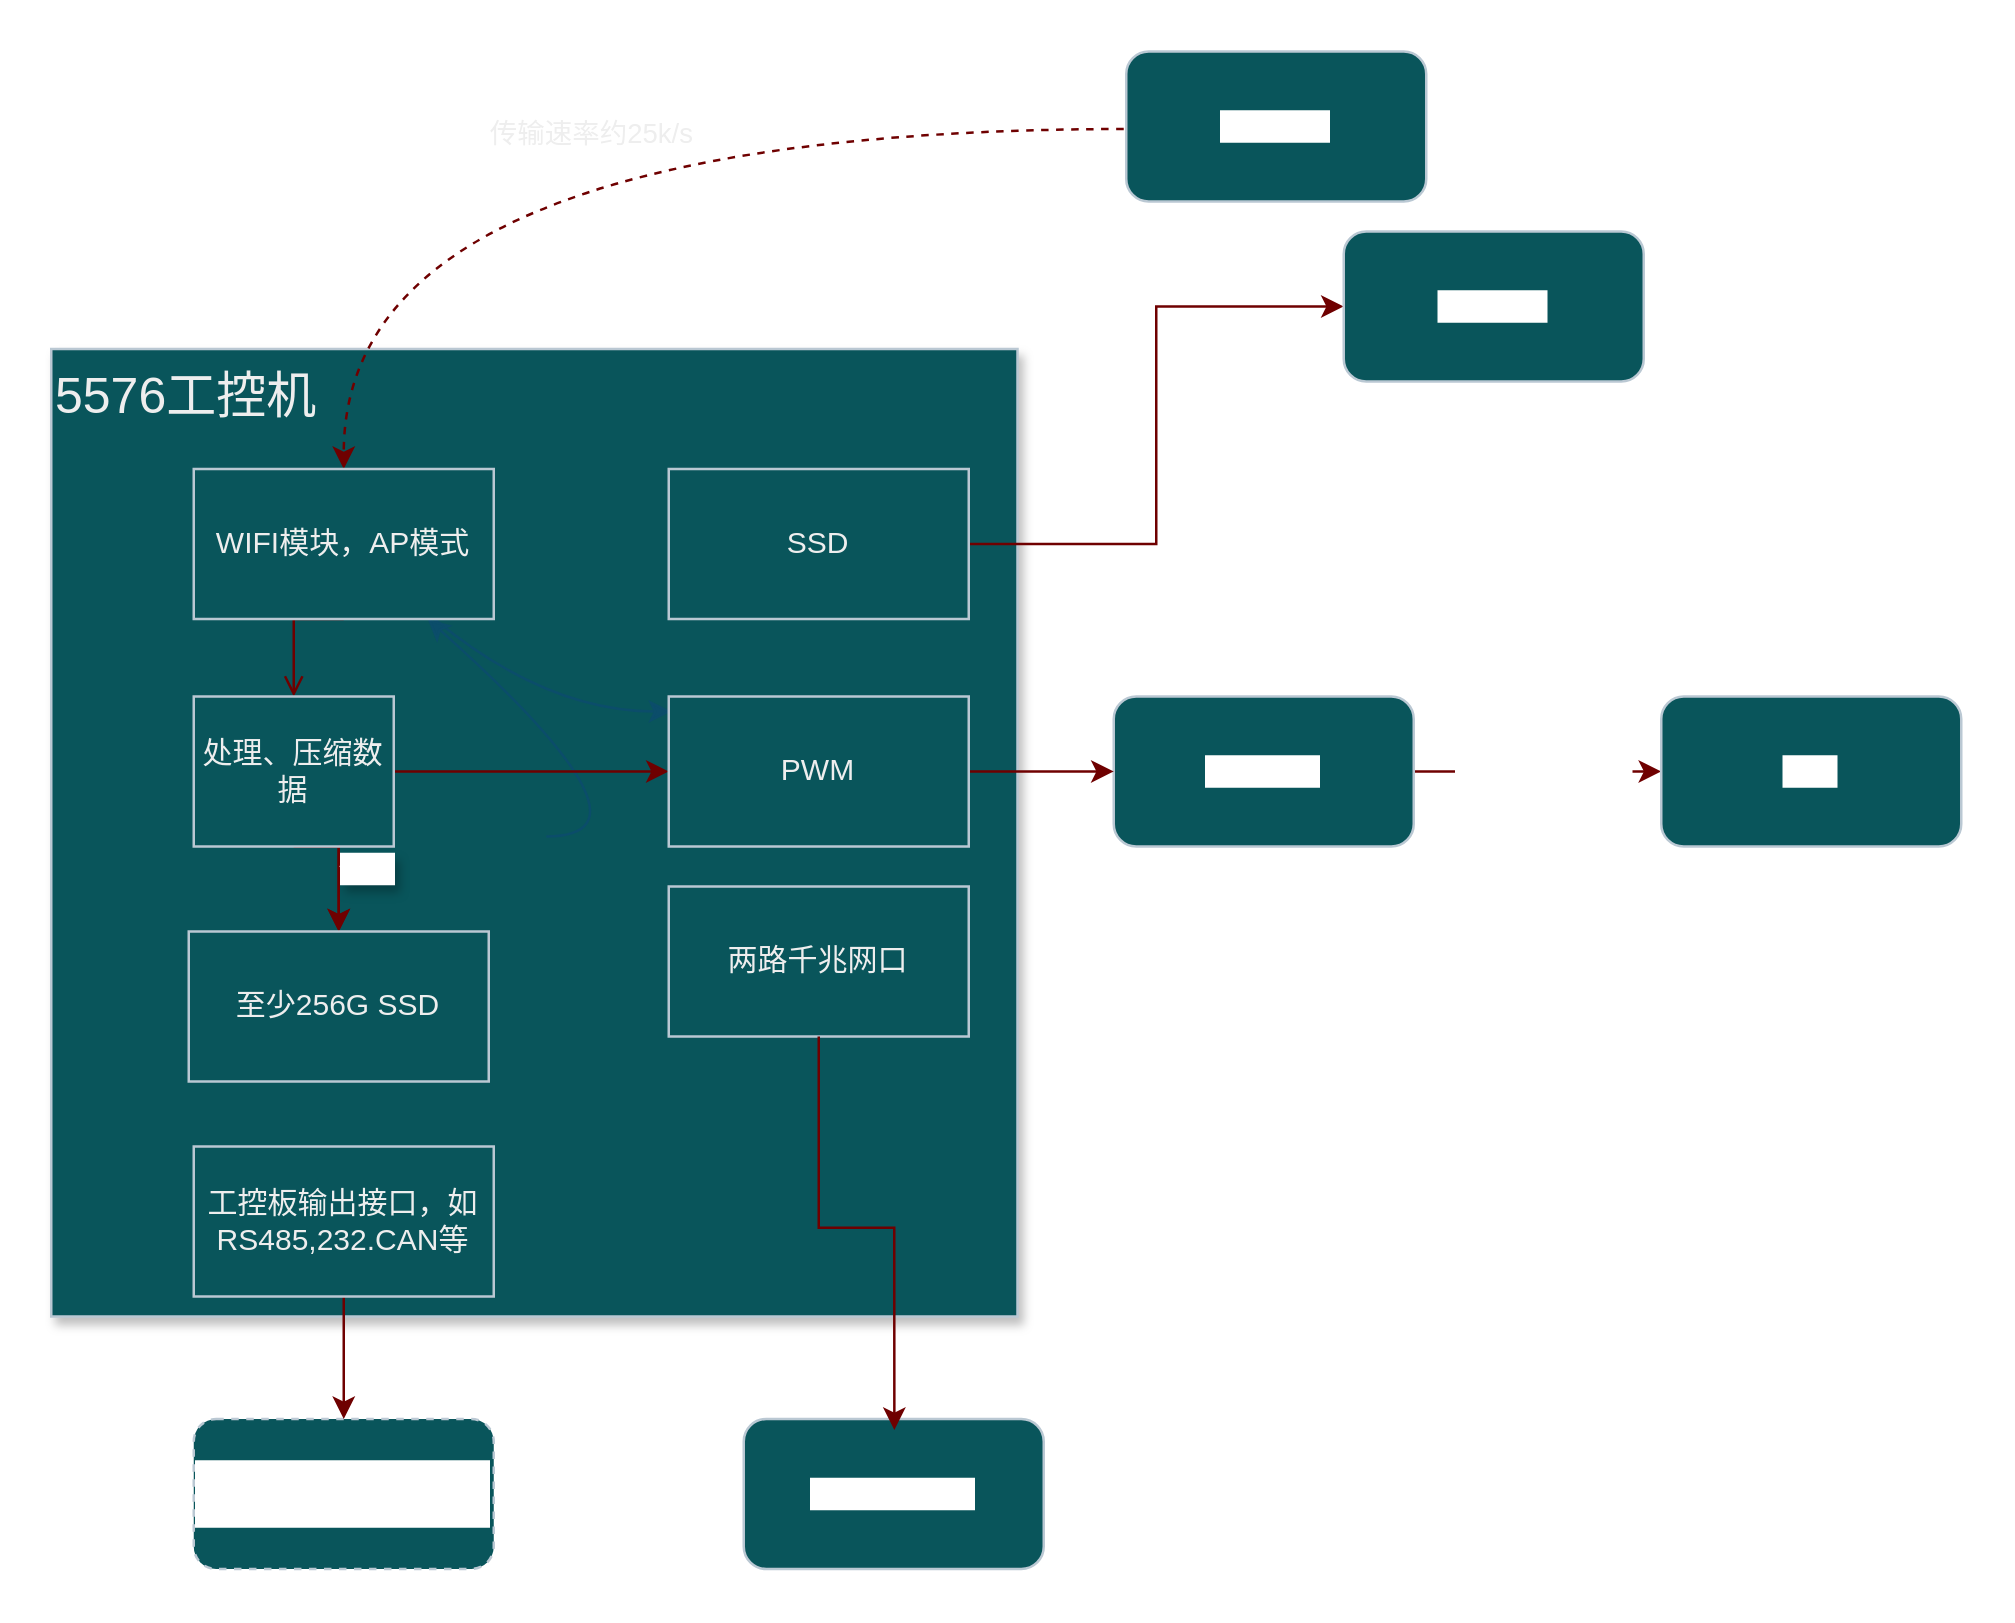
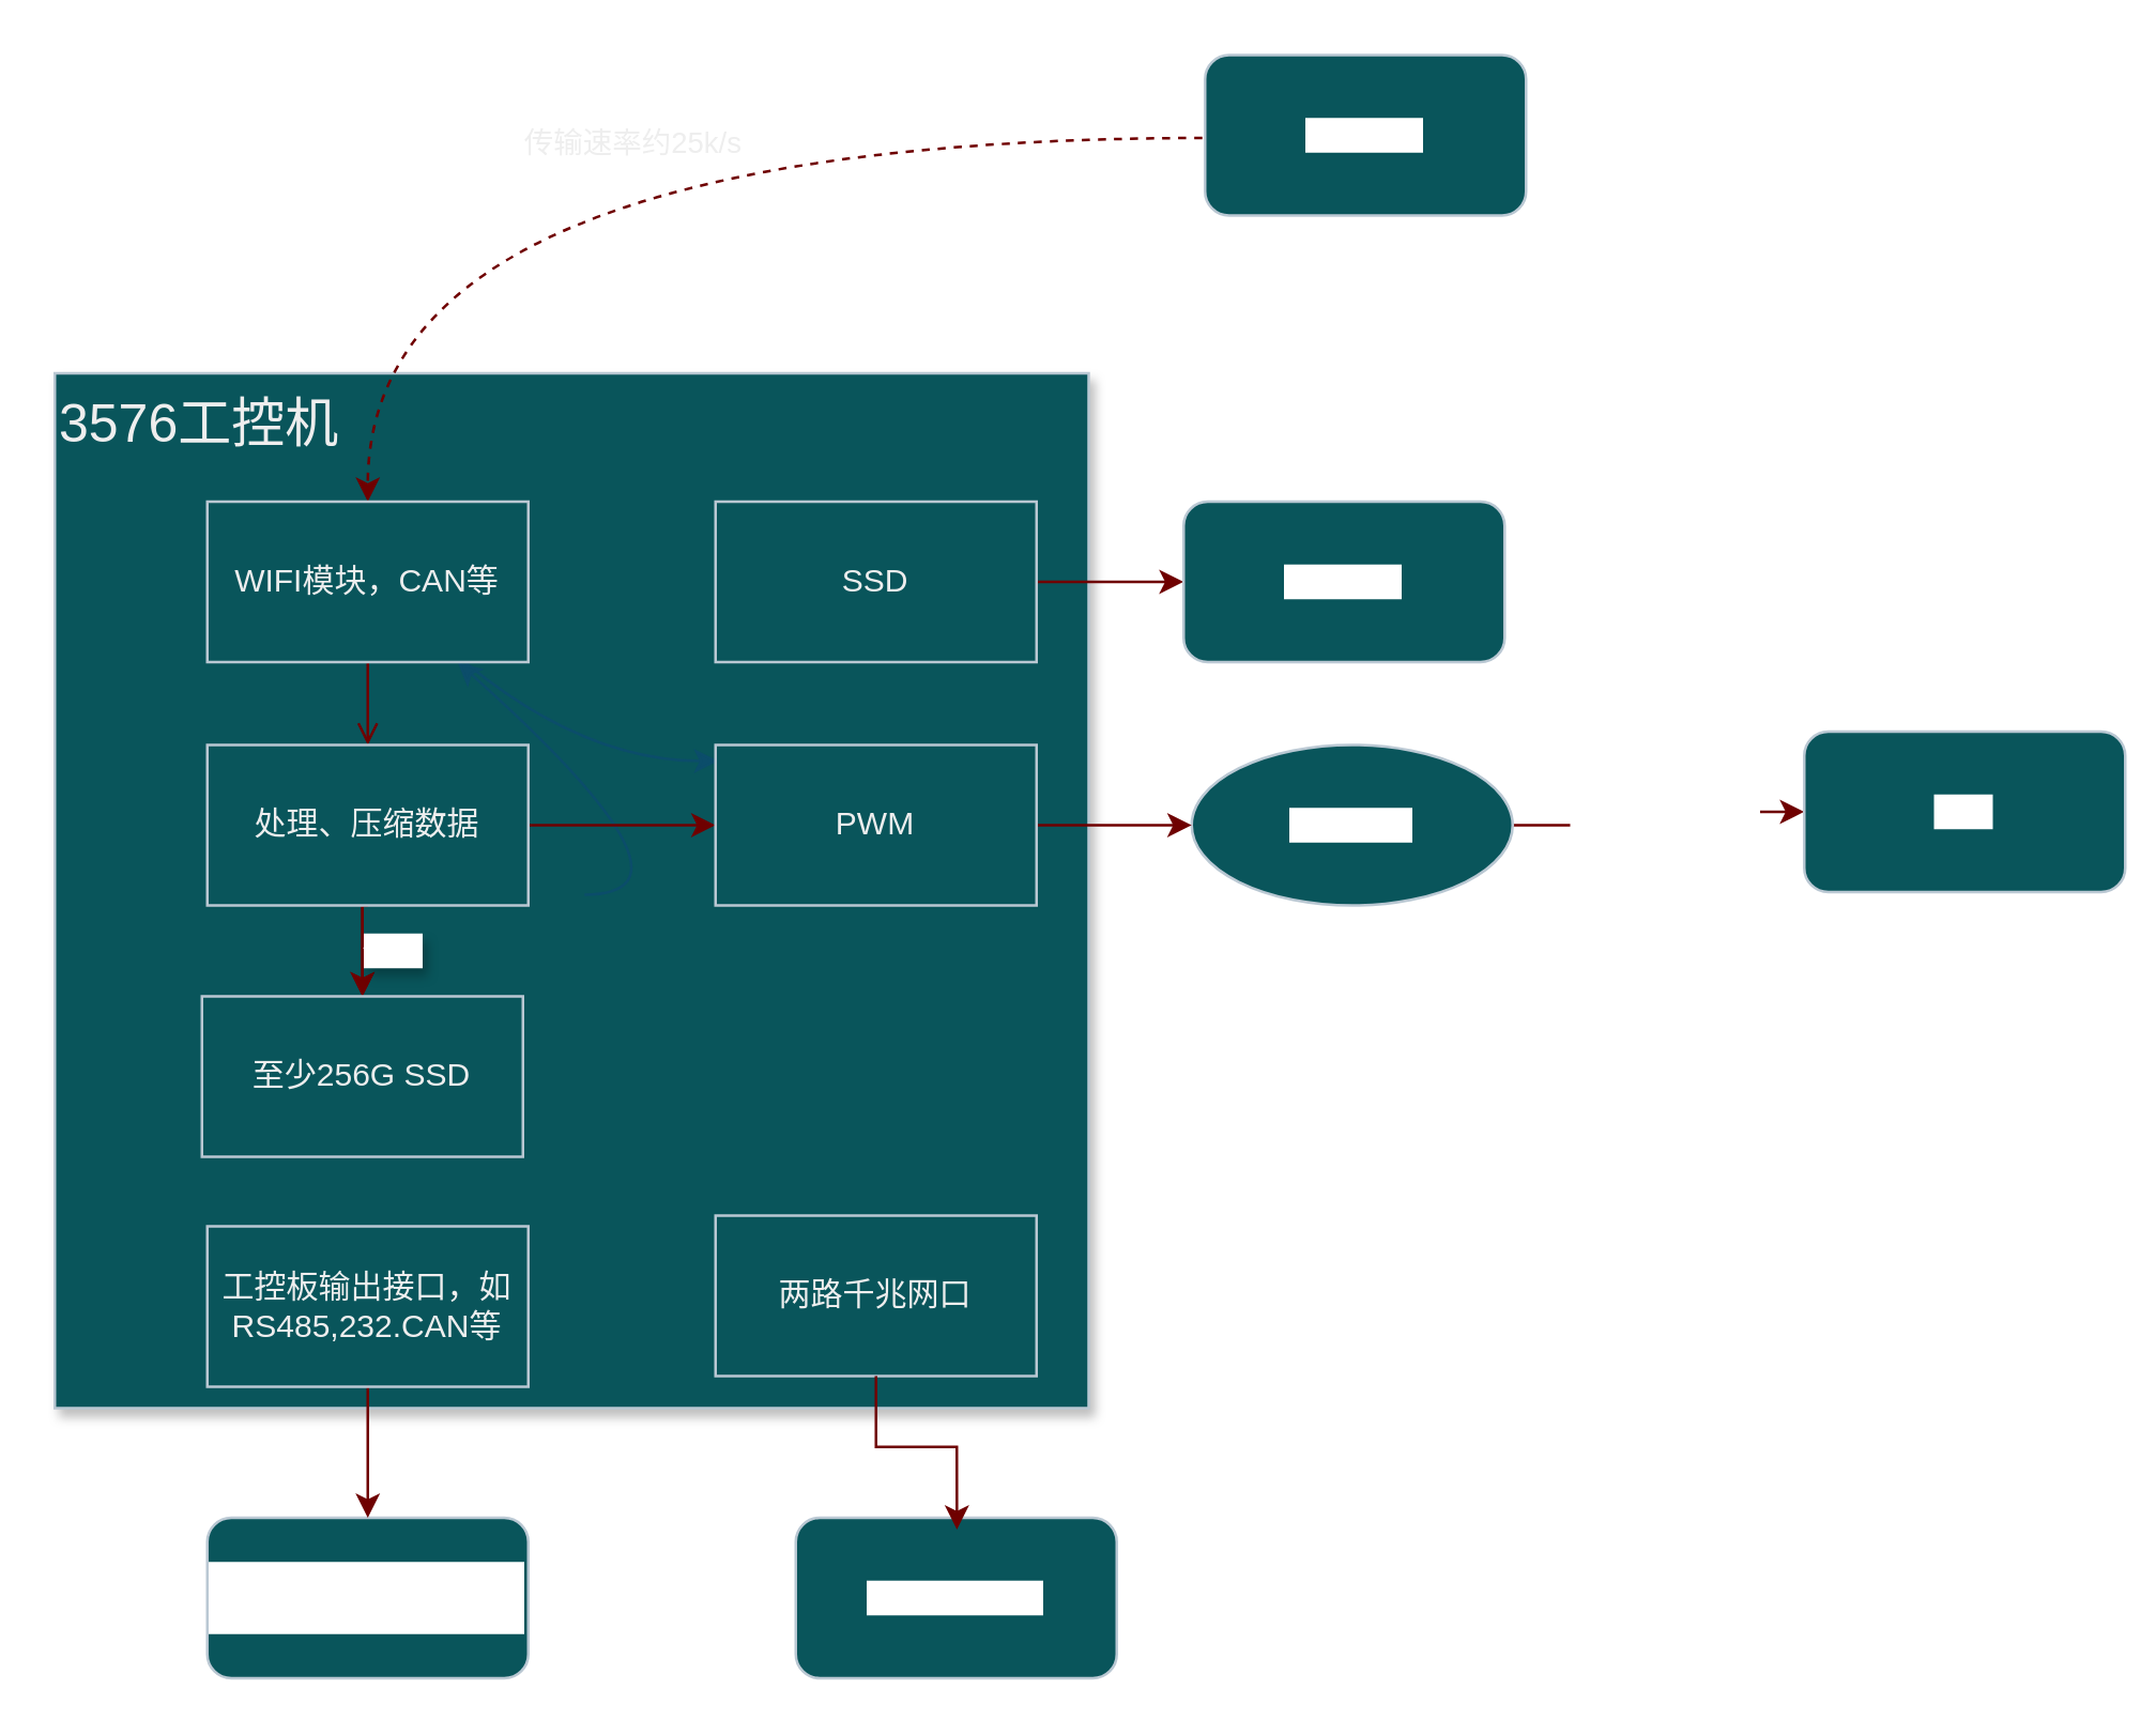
- <mxCell id="25" value="显示屏等" style="rounded=1;whiteSpace=wrap;html=1;strokeColor=#BAC8D3;fontFamily=Helvetica;fontSize=11;fontColor=light-dark(#FFFFFF,#121212);labelBackgroundColor=light-dark(#FFFFFF,#7EBFC4);fillColor=#09555B;" parent="1" vertex="1"><mxGeometry x="537" y="92" width="120" height="60" as="geometry" /></mxCell>
+ <mxCell id="25" value="显示屏等" style="rounded=1;whiteSpace=wrap;html=1;strokeColor=#BAC8D3;fontFamily=Helvetica;fontSize=11;fontColor=light-dark(#FFFFFF,#121212);labelBackgroundColor=light-dark(#FFFFFF,#7EBFC4);fillColor=#09555B;" parent="1" vertex="1"><mxGeometry x="442" y="187" width="120" height="60" as="geometry" /></mxCell>
- <mxCell id="2" value="&lt;span style=&quot;font-size: 20px;&quot;&gt;5576工控机&lt;/span&gt;" style="whiteSpace=wrap;html=1;shadow=1;fontSize=18;fillColor=#09555B;strokeColor=#BAC8D3;labelBackgroundColor=none;fontColor=#EEEEEE;align=left;verticalAlign=top;" parent="1" vertex="1"><mxGeometry x="20" y="139" width="386.5" height="387" as="geometry" /></mxCell>
+ <mxCell id="2" value="&lt;span style=&quot;font-size: 20px;&quot;&gt;3576工控机&lt;/span&gt;" style="whiteSpace=wrap;html=1;shadow=1;fontSize=18;fillColor=#09555B;strokeColor=#BAC8D3;labelBackgroundColor=none;fontColor=#EEEEEE;align=left;verticalAlign=top;" parent="1" vertex="1"><mxGeometry x="20" y="139" width="386.5" height="387" as="geometry" /></mxCell>
- <mxCell id="9" value="WIFI模块，AP模式" style="rounded=0;whiteSpace=wrap;html=1;strokeColor=#BAC8D3;fontColor=#EEEEEE;fillColor=#09555B;" parent="1" vertex="1"><mxGeometry x="77" y="187" width="120" height="60" as="geometry" /></mxCell>
+ <mxCell id="9" value="WIFI模块，CAN等" style="rounded=0;whiteSpace=wrap;html=1;strokeColor=#BAC8D3;fontColor=#EEEEEE;fillColor=#09555B;" parent="1" vertex="1"><mxGeometry x="77" y="187" width="120" height="60" as="geometry" /></mxCell>
- <mxCell id="15" value="处理、压缩数据" style="rounded=0;whiteSpace=wrap;html=1;strokeColor=#BAC8D3;fontColor=#EEEEEE;fillColor=#09555B;" parent="1" vertex="1"><mxGeometry x="77" y="278" width="80" height="60" as="geometry" /></mxCell>
+ <mxCell id="15" value="处理、压缩数据" style="rounded=0;whiteSpace=wrap;html=1;strokeColor=#BAC8D3;fontColor=#EEEEEE;fillColor=#09555B;" parent="1" vertex="1"><mxGeometry x="77" y="278" width="120" height="60" as="geometry" /></mxCell>
- <mxCell id="28" value="DAC模块" style="rounded=1;whiteSpace=wrap;html=1;strokeColor=#BAC8D3;fontFamily=Helvetica;fontSize=11;fontColor=light-dark(#FFFFFF,#121212);labelBackgroundColor=light-dark(#FFFFFF,#7EBFC4);fillColor=#09555B;" parent="1" vertex="1"><mxGeometry x="445" y="278" width="120" height="60" as="geometry" /></mxCell>
+ <mxCell id="28" value="DAC模块" style="ellipse;whiteSpace=wrap;html=1;strokeColor=#BAC8D3;fontFamily=Helvetica;fontSize=11;fontColor=light-dark(#FFFFFF,#121212);labelBackgroundColor=light-dark(#FFFFFF,#7EBFC4);fillColor=#09555B;" parent="1" vertex="1"><mxGeometry x="445" y="278" width="120" height="60" as="geometry" /></mxCell>
- <mxCell id="31" value="模组" style="rounded=1;whiteSpace=wrap;html=1;strokeColor=#BAC8D3;fontFamily=Helvetica;fontSize=11;fontColor=light-dark(#FFFFFF,#121212);labelBackgroundColor=light-dark(#FFFFFF,#7EBFC4);fillColor=#09555B;" parent="1" vertex="1"><mxGeometry x="664" y="278" width="120" height="60" as="geometry" /></mxCell>
+ <mxCell id="31" value="模组" style="rounded=1;whiteSpace=wrap;html=1;strokeColor=#BAC8D3;fontFamily=Helvetica;fontSize=11;fontColor=light-dark(#FFFFFF,#121212);labelBackgroundColor=light-dark(#FFFFFF,#7EBFC4);fillColor=#09555B;" parent="1" vertex="1"><mxGeometry x="674" y="273" width="120" height="60" as="geometry" /></mxCell>
- <mxCell id="22" value="两路千兆网口" style="rounded=0;whiteSpace=wrap;html=1;strokeColor=#BAC8D3;fontColor=#EEEEEE;fillColor=#09555B;" parent="1" vertex="1"><mxGeometry x="267" y="354" width="120" height="60" as="geometry" /></mxCell>
+ <mxCell id="22" value="两路千兆网口" style="rounded=0;whiteSpace=wrap;html=1;strokeColor=#BAC8D3;fontColor=#EEEEEE;fillColor=#09555B;" parent="1" vertex="1"><mxGeometry x="267" y="454" width="120" height="60" as="geometry" /></mxCell>
- <mxCell id="17" value="带控制器或IO扩展的指示灯" style="rounded=1;whiteSpace=wrap;html=1;strokeColor=#BAC8D3;fontFamily=Helvetica;fontSize=11;fontColor=light-dark(#FFFFFF,#121212);labelBackgroundColor=light-dark(#FFFFFF,#7EBFC4);fillColor=#09555B;dashed=1;" parent="1" vertex="1"><mxGeometry x="77" y="567" width="120" height="60" as="geometry" /></mxCell>
+ <mxCell id="17" value="带控制器或IO扩展的指示灯" style="rounded=1;whiteSpace=wrap;html=1;strokeColor=#BAC8D3;fontFamily=Helvetica;fontSize=11;fontColor=light-dark(#FFFFFF,#121212);labelBackgroundColor=light-dark(#FFFFFF,#7EBFC4);fillColor=#09555B;" parent="1" vertex="1"><mxGeometry x="77" y="567" width="120" height="60" as="geometry" /></mxCell>
